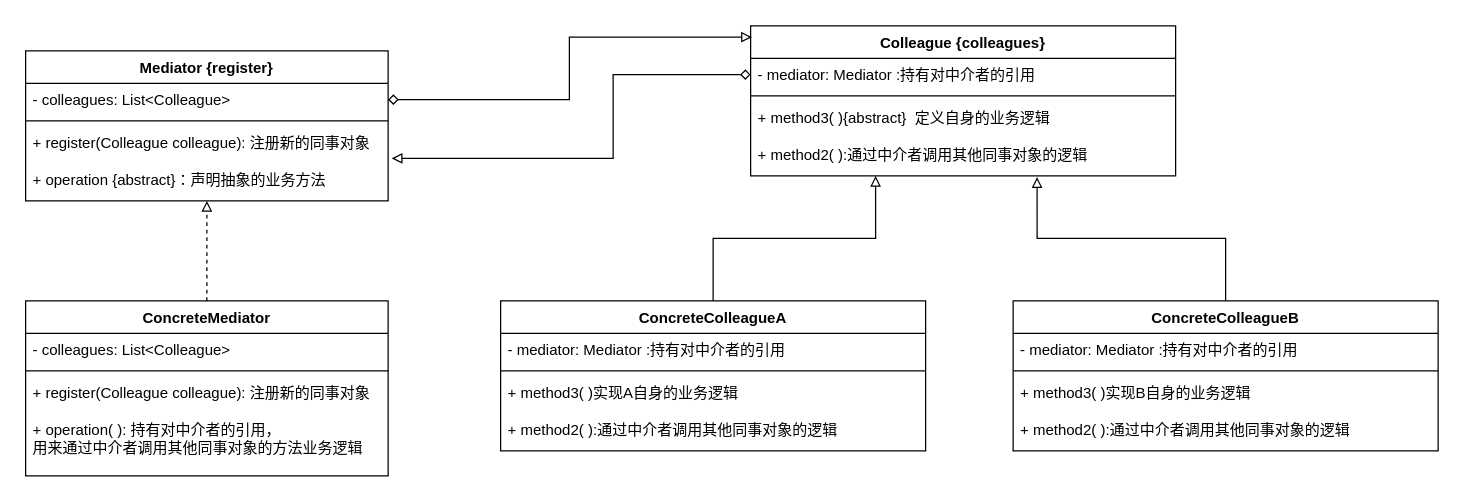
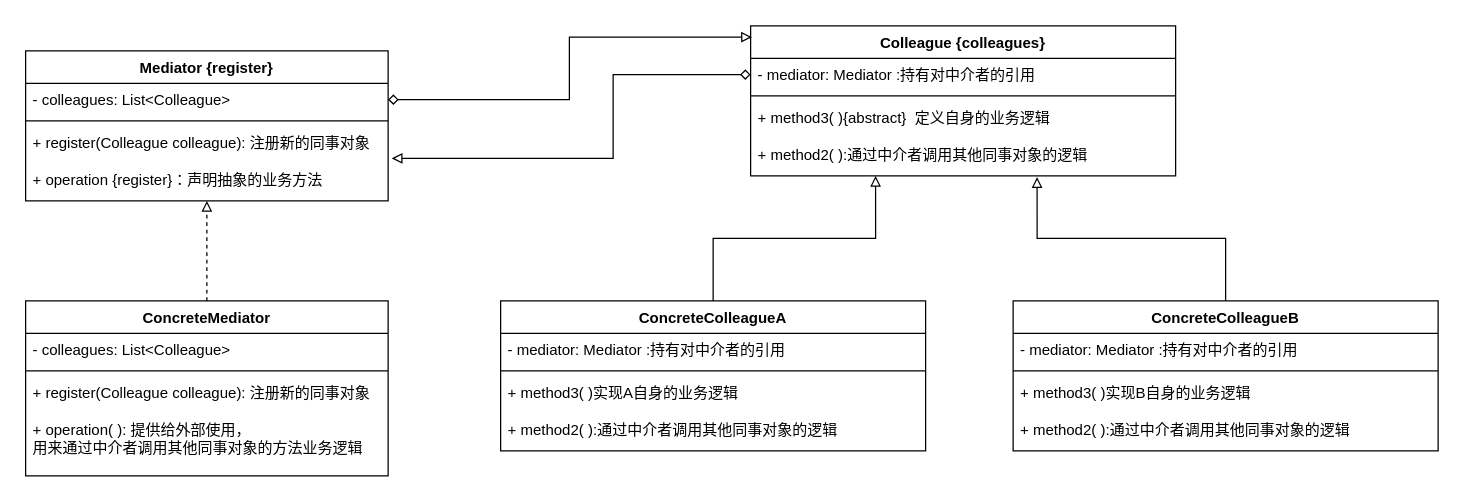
- <mxCell id="6" value="+ operation {abstract}：声明抽象的业务方法" style="text;strokeColor=none;fillColor=none;align=left;verticalAlign=top;spacingLeft=4;spacingRight=4;overflow=hidden;rotatable=0;points=[[0,0.5],[1,0.5]];portConstraint=eastwest;" vertex="1" parent="2"><mxGeometry y="90" width="290" height="30" as="geometry" /></mxCell>
+ <mxCell id="6" value="+ operation {register}：声明抽象的业务方法" style="text;strokeColor=none;fillColor=none;align=left;verticalAlign=top;spacingLeft=4;spacingRight=4;overflow=hidden;rotatable=0;points=[[0,0.5],[1,0.5]];portConstraint=eastwest;" vertex="1" parent="2"><mxGeometry y="90" width="290" height="30" as="geometry" /></mxCell>
- <mxCell id="17" value="+ operation( ): 持有对中介者的引用，&#10;用来通过中介者调用其他同事对象的方法业务逻辑" style="text;strokeColor=none;fillColor=none;align=left;verticalAlign=top;spacingLeft=4;spacingRight=4;overflow=hidden;rotatable=0;points=[[0,0.5],[1,0.5]];portConstraint=eastwest;" vertex="1" parent="13"><mxGeometry y="90" width="290" height="50" as="geometry" /></mxCell>
+ <mxCell id="17" value="+ operation( ): 提供给外部使用，&#10;用来通过中介者调用其他同事对象的方法业务逻辑" style="text;strokeColor=none;fillColor=none;align=left;verticalAlign=top;spacingLeft=4;spacingRight=4;overflow=hidden;rotatable=0;points=[[0,0.5],[1,0.5]];portConstraint=eastwest;" vertex="1" parent="13"><mxGeometry y="90" width="290" height="50" as="geometry" /></mxCell>
